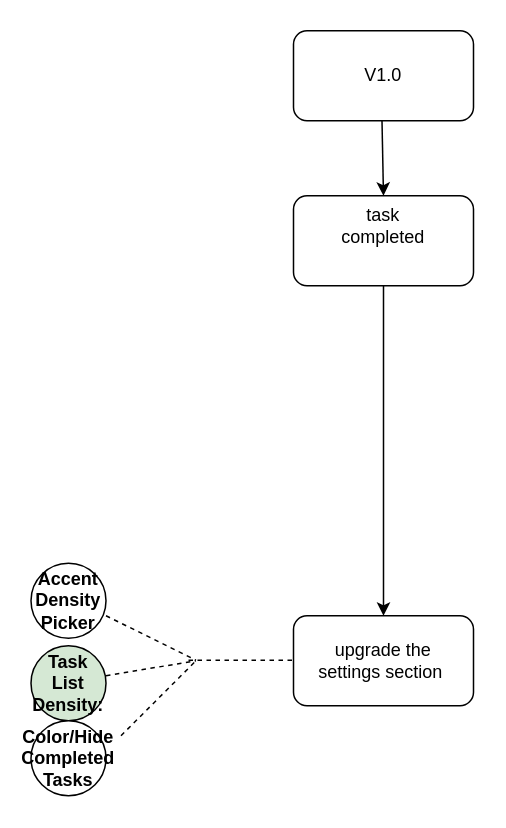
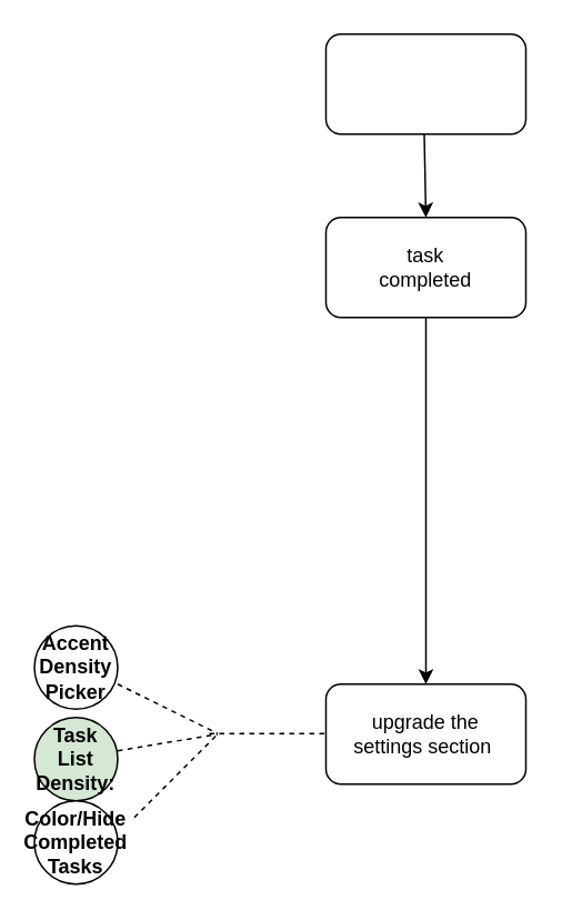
- <mxCell id="4" value="V1.0" style="text;strokeColor=none;align=center;fillColor=none;html=1;verticalAlign=middle;whiteSpace=wrap;rounded=0;" vertex="1" parent="1"><mxGeometry x="225" y="35" width="60" height="30" as="geometry" /></mxCell>
- <mxCell id="16" value="task completed" style="text;strokeColor=none;align=center;fillColor=none;html=1;verticalAlign=middle;whiteSpace=wrap;rounded=0;" vertex="1" parent="1"><mxGeometry x="225" y="135" width="60" height="30" as="geometry" /></mxCell>
+ <mxCell id="16" value="task completed" style="text;strokeColor=none;align=center;fillColor=none;html=1;verticalAlign=middle;whiteSpace=wrap;rounded=0;" vertex="1" parent="1"><mxGeometry x="225" y="145" width="60" height="30" as="geometry" /></mxCell>
